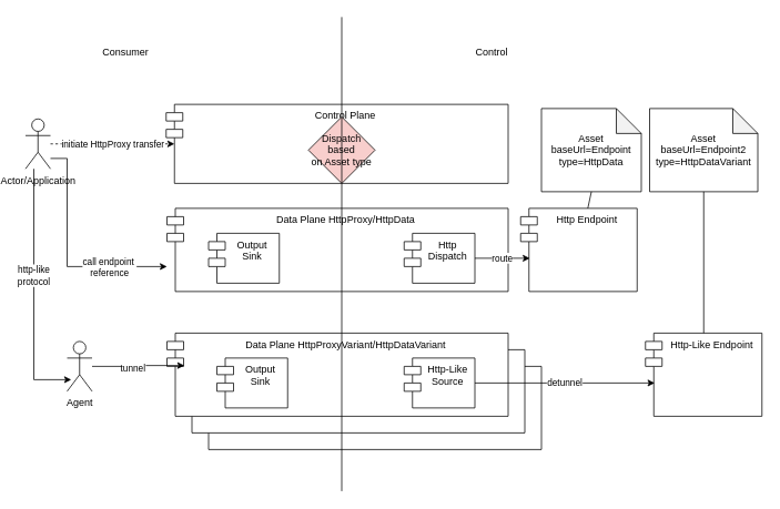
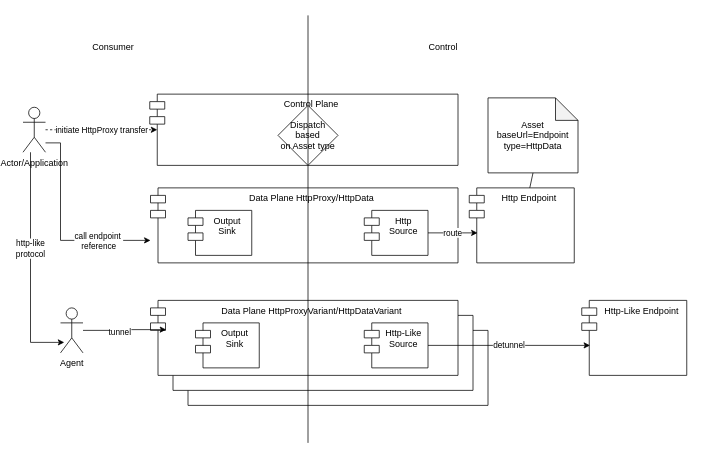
- <mxCell id="30" value="Dispatch based&lt;br&gt;on Asset type" style="rhombus;whiteSpace=wrap;html=1;fillColor=#f8cecc;" vertex="1" parent="1"><mxGeometry x="360" y="140" width="80" height="80" as="geometry" /></mxCell>
+ <mxCell id="30" value="Dispatch based&lt;br&gt;on Asset type" style="rhombus;whiteSpace=wrap;html=1;" vertex="1" parent="1"><mxGeometry x="360" y="140" width="80" height="80" as="geometry" /></mxCell>
- <mxCell id="22" value="Asset&lt;br&gt;baseUrl=Endpoint2&lt;br&gt;type=HttpDataVariant" style="shape=note;whiteSpace=wrap;html=1;backgroundOutline=1;darkOpacity=0.05;" vertex="1" parent="1"><mxGeometry x="770" y="130" width="130" height="100" as="geometry" /></mxCell>
- <mxCell id="18" value="Http Dispatch" style="shape=module;align=left;spacingLeft=20;align=center;verticalAlign=top;whiteSpace=wrap;html=1;" vertex="1" parent="1"><mxGeometry x="475" y="280" width="85" height="60" as="geometry" /></mxCell>
+ <mxCell id="18" value="Http Source" style="shape=module;align=left;spacingLeft=20;align=center;verticalAlign=top;whiteSpace=wrap;html=1;" vertex="1" parent="1"><mxGeometry x="475" y="280" width="85" height="60" as="geometry" /></mxCell>
- <mxCell id="27" value="" style="endArrow=none;html=1;rounded=0;entryX=0.5;entryY=1;entryDx=0;entryDy=0;entryPerimeter=0;" edge="1" parent="1" source="14" target="22"><mxGeometry width="50" height="50" relative="1" as="geometry"><mxPoint x="350" y="460" as="sourcePoint" /><mxPoint x="400" y="410" as="targetPoint" /></mxGeometry></mxCell>
